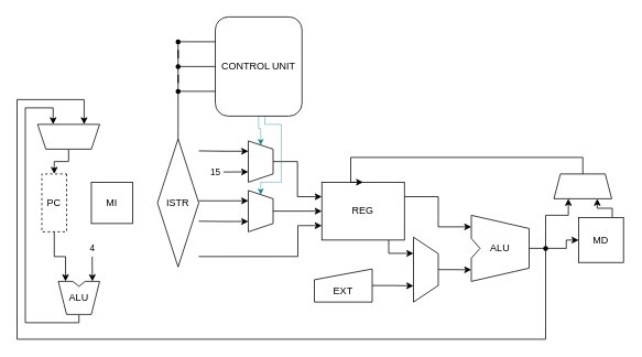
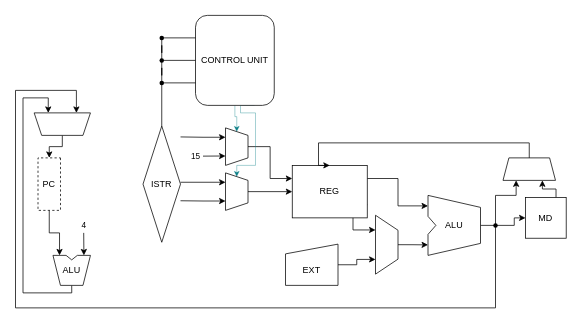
- <mxCell id="4" value="MI" style="whiteSpace=wrap;html=1;aspect=fixed;fontSize=12;rounded=0;" vertex="1" parent="1"><mxGeometry x="109.95" y="220" width="50" height="50" as="geometry" /></mxCell>
- <mxCell id="7" style="edgeStyle=orthogonalEdgeStyle;rounded=0;html=1;exitX=0;exitY=0.75;exitDx=0;exitDy=0;entryX=0.919;entryY=0.004;entryDx=0;entryDy=0;entryPerimeter=0;startArrow=classic;startFill=1;endArrow=none;endFill=0;" edge="1" parent="1" source="8" target="12"><mxGeometry relative="1" as="geometry"><Array as="points"><mxPoint x="360" y="272" /><mxPoint x="360" y="310" /></Array></mxGeometry></mxCell>
- <mxCell id="10" value="EXT" style="shape=manualInput;whiteSpace=wrap;html=1;size=13;verticalAlign=middle;labelPosition=center;verticalLabelPosition=middle;align=center;spacingBottom=-5;spacingTop=9;fontSize=12;rounded=0;" vertex="1" parent="1"><mxGeometry x="380" y="325" width="70" height="40" as="geometry" /></mxCell>
+ <mxCell id="10" value="EXT" style="shape=manualInput;whiteSpace=wrap;html=1;size=13;verticalAlign=middle;labelPosition=center;verticalLabelPosition=middle;align=center;spacingBottom=-5;spacingTop=9;fontSize=12;rounded=0;" vertex="1" parent="1"><mxGeometry x="380" y="325" width="70" height="55" as="geometry" /></mxCell>
